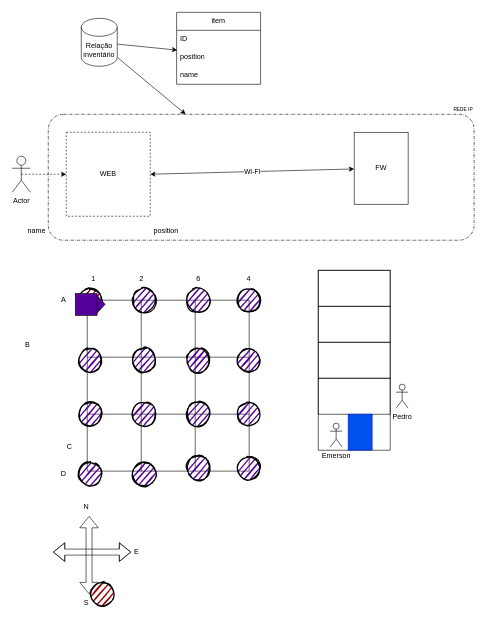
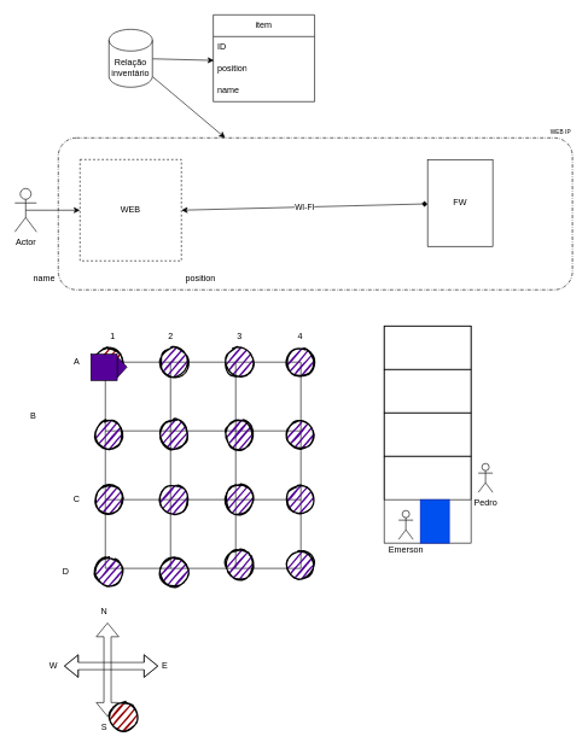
- <mxCell id="8" value="Relação inventário" style="shape=cylinder3;whiteSpace=wrap;html=1;boundedLbl=1;backgroundOutline=1;size=15;" vertex="1" parent="1"><mxGeometry x="135" y="30" width="60" height="80" as="geometry" /></mxCell>
+ <mxCell id="8" value="Relação inventário" style="shape=cylinder3;whiteSpace=wrap;html=1;boundedLbl=1;backgroundOutline=1;size=15;" vertex="1" parent="1"><mxGeometry x="150" y="40" width="60" height="80" as="geometry" /></mxCell>
- <mxCell id="2" value="REDE IP" style="points=[[0.25,0,0],[0.5,0,0],[0.75,0,0],[1,0.25,0],[1,0.5,0],[1,0.75,0],[0.75,1,0],[0.5,1,0],[0.25,1,0],[0,0.75,0],[0,0.5,0],[0,0.25,0]];rounded=1;dashed=1;dashPattern=5 2 1 2;labelPosition=center;verticalLabelPosition=top;align=right;verticalAlign=bottom;fontSize=8;html=1;whiteSpace=wrap;arcSize=12;" vertex="1" parent="1"><mxGeometry x="80" y="190" width="710" height="210" as="geometry" /></mxCell>
+ <mxCell id="2" value="WEB IP" style="points=[[0.25,0,0],[0.5,0,0],[0.75,0,0],[1,0.25,0],[1,0.5,0],[1,0.75,0],[0.75,1,0],[0.5,1,0],[0.25,1,0],[0,0.75,0],[0,0.5,0],[0,0.25,0]];rounded=1;dashed=1;dashPattern=5 2 1 2;labelPosition=center;verticalLabelPosition=top;align=right;verticalAlign=bottom;fontSize=8;html=1;whiteSpace=wrap;arcSize=12;" vertex="1" parent="1"><mxGeometry x="80" y="190" width="710" height="210" as="geometry" /></mxCell>
- <mxCell id="3" value="WI-FI" style="edgeStyle=none;html=1;exitX=1;exitY=0.5;exitDx=0;exitDy=0;startArrow=classic;startFill=1;" edge="1" parent="1" source="4" target="5"><mxGeometry relative="1" as="geometry" /></mxCell>
+ <mxCell id="3" value="WI-FI" style="edgeStyle=none;html=1;exitX=1;exitY=0.5;exitDx=0;exitDy=0;startArrow=classic;startFill=1;endArrow=diamond;" edge="1" parent="1" source="4" target="5"><mxGeometry relative="1" as="geometry" /></mxCell>
- <mxCell id="13" style="edgeStyle=none;html=1;exitX=0.5;exitY=0.5;exitDx=0;exitDy=0;exitPerimeter=0;entryX=0;entryY=0.5;entryDx=0;entryDy=0;dashed=1;" edge="1" parent="1" source="14" target="4"><mxGeometry relative="1" as="geometry" /></mxCell>
+ <mxCell id="13" style="edgeStyle=none;html=1;exitX=0.5;exitY=0.5;exitDx=0;exitDy=0;exitPerimeter=0;entryX=0;entryY=0.5;entryDx=0;entryDy=0;" edge="1" parent="1" source="14" target="4"><mxGeometry relative="1" as="geometry" /></mxCell>
- <mxCell id="52" value="6" style="text;html=1;align=center;verticalAlign=middle;resizable=0;points=[];autosize=1;strokeColor=none;fillColor=none;" vertex="1" parent="1"><mxGeometry x="315" y="450" width="30" height="30" as="geometry" /></mxCell>
+ <mxCell id="52" value="3" style="text;html=1;align=center;verticalAlign=middle;resizable=0;points=[];autosize=1;strokeColor=none;fillColor=none;" vertex="1" parent="1"><mxGeometry x="315" y="450" width="30" height="30" as="geometry" /></mxCell>
- <mxCell id="48" value="C" style="text;html=1;align=center;verticalAlign=middle;resizable=0;points=[];autosize=1;strokeColor=none;fillColor=none;" vertex="1" parent="1"><mxGeometry x="100" y="730" width="30" height="30" as="geometry" /></mxCell>
+ <mxCell id="48" value="C" style="text;html=1;align=center;verticalAlign=middle;resizable=0;points=[];autosize=1;strokeColor=none;fillColor=none;" vertex="1" parent="1"><mxGeometry x="90" y="675" width="30" height="30" as="geometry" /></mxCell>
- <mxCell id="49" value="D" style="text;html=1;align=center;verticalAlign=middle;resizable=0;points=[];autosize=1;strokeColor=none;fillColor=none;" vertex="1" parent="1"><mxGeometry x="90" y="775" width="30" height="30" as="geometry" /></mxCell>
+ <mxCell id="49" value="D" style="text;html=1;align=center;verticalAlign=middle;resizable=0;points=[];autosize=1;strokeColor=none;fillColor=none;" vertex="1" parent="1"><mxGeometry x="75" y="775" width="30" height="30" as="geometry" /></mxCell>
+ <mxCell id="62" value="W" style="text;html=1;align=center;verticalAlign=middle;resizable=0;points=[];autosize=1;strokeColor=none;fillColor=none;" vertex="1" parent="57"><mxGeometry y="75" width="30" height="30" as="geometry" /></mxCell>
